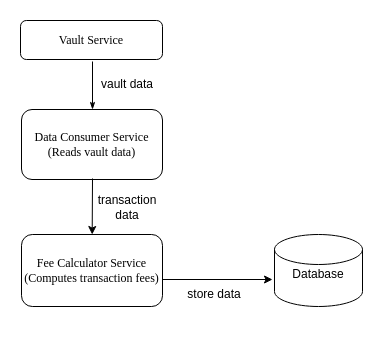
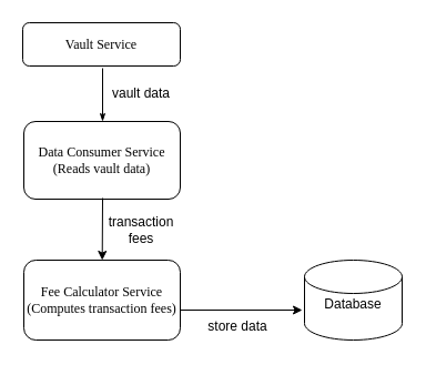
- <mxCell id="6" value="transaction data" style="text;html=1;align=center;verticalAlign=middle;whiteSpace=wrap;rounded=0;" vertex="1" parent="1"><mxGeometry x="97" y="192" width="60" height="30" as="geometry" /></mxCell>
+ <mxCell id="6" value="transaction fees" style="text;html=1;align=center;verticalAlign=middle;whiteSpace=wrap;rounded=0;" vertex="1" parent="1"><mxGeometry x="97" y="192" width="60" height="30" as="geometry" /></mxCell>
